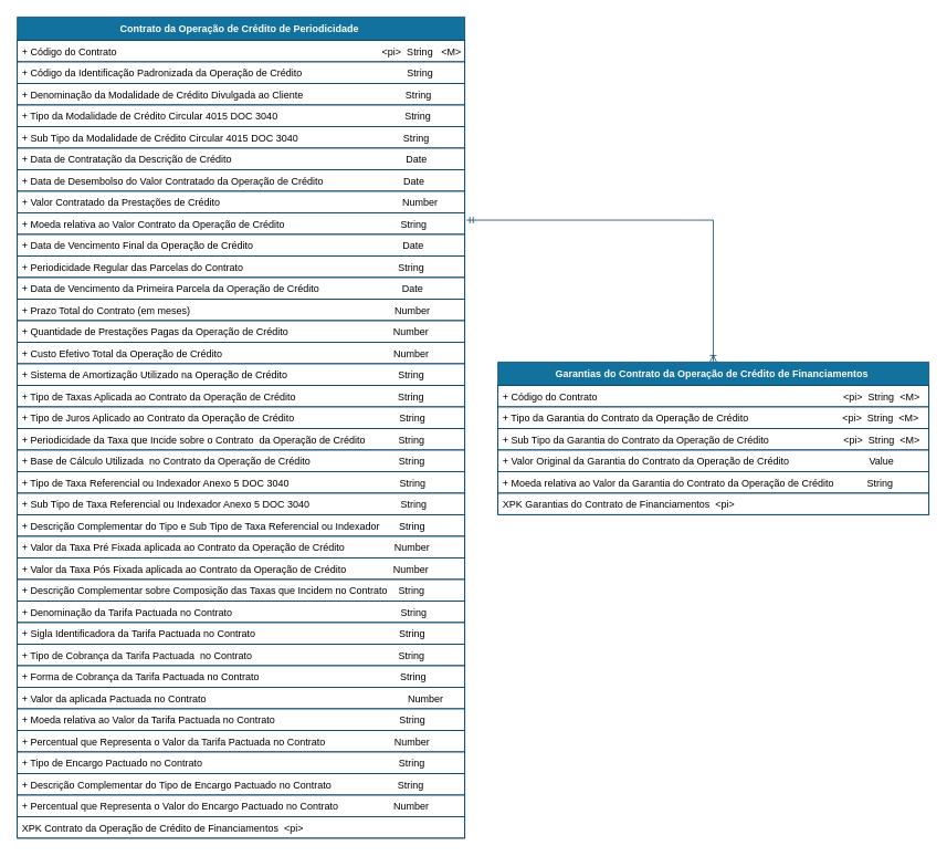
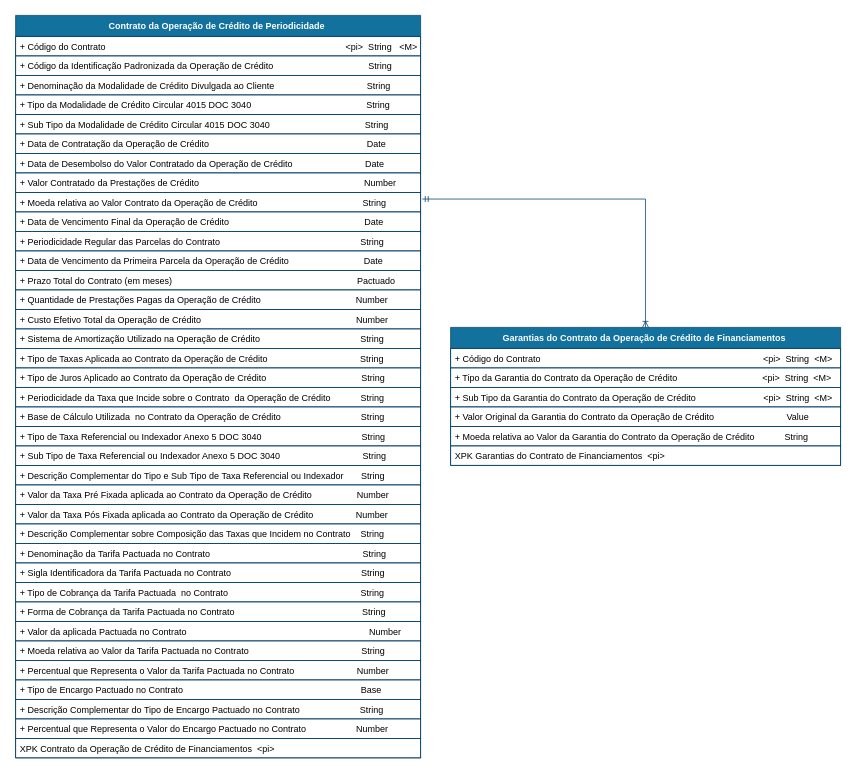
- <mxCell id="16" value="+ Data de Contratação da Descrição de Crédito                                                               Date" style="text;fillColor=none;align=left;verticalAlign=top;spacingLeft=4;spacingRight=4;overflow=hidden;rotatable=0;points=[[0,0.5],[1,0.5]];portConstraint=eastwest;strokeColor=#003F66;" parent="10" vertex="1"><mxGeometry y="158" width="540" height="26" as="geometry" /></mxCell>
+ <mxCell id="16" value="+ Data de Contratação da Operação de Crédito                                                               Date" style="text;fillColor=none;align=left;verticalAlign=top;spacingLeft=4;spacingRight=4;overflow=hidden;rotatable=0;points=[[0,0.5],[1,0.5]];portConstraint=eastwest;strokeColor=#003F66;" parent="10" vertex="1"><mxGeometry y="158" width="540" height="26" as="geometry" /></mxCell>
- <mxCell id="23" value="+ Prazo Total do Contrato (em meses)                                                                          Number  " style="text;fillColor=none;align=left;verticalAlign=top;spacingLeft=4;spacingRight=4;overflow=hidden;rotatable=0;points=[[0,0.5],[1,0.5]];portConstraint=eastwest;strokeColor=#003F66;" parent="10" vertex="1"><mxGeometry y="340" width="540" height="26" as="geometry" /></mxCell>
+ <mxCell id="23" value="+ Prazo Total do Contrato (em meses)                                                                          Pactuado  " style="text;fillColor=none;align=left;verticalAlign=top;spacingLeft=4;spacingRight=4;overflow=hidden;rotatable=0;points=[[0,0.5],[1,0.5]];portConstraint=eastwest;strokeColor=#003F66;" parent="10" vertex="1"><mxGeometry y="340" width="540" height="26" as="geometry" /></mxCell>
- <mxCell id="44" value="+ Tipo de Encargo Pactuado no Contrato                                                                       String" style="text;fillColor=none;align=left;verticalAlign=top;spacingLeft=4;spacingRight=4;overflow=hidden;rotatable=0;points=[[0,0.5],[1,0.5]];portConstraint=eastwest;strokeColor=#003F66;" parent="10" vertex="1"><mxGeometry y="886" width="540" height="26" as="geometry" /></mxCell>
+ <mxCell id="44" value="+ Tipo de Encargo Pactuado no Contrato                                                                       Base" style="text;fillColor=none;align=left;verticalAlign=top;spacingLeft=4;spacingRight=4;overflow=hidden;rotatable=0;points=[[0,0.5],[1,0.5]];portConstraint=eastwest;strokeColor=#003F66;" parent="10" vertex="1"><mxGeometry y="886" width="540" height="26" as="geometry" /></mxCell>
